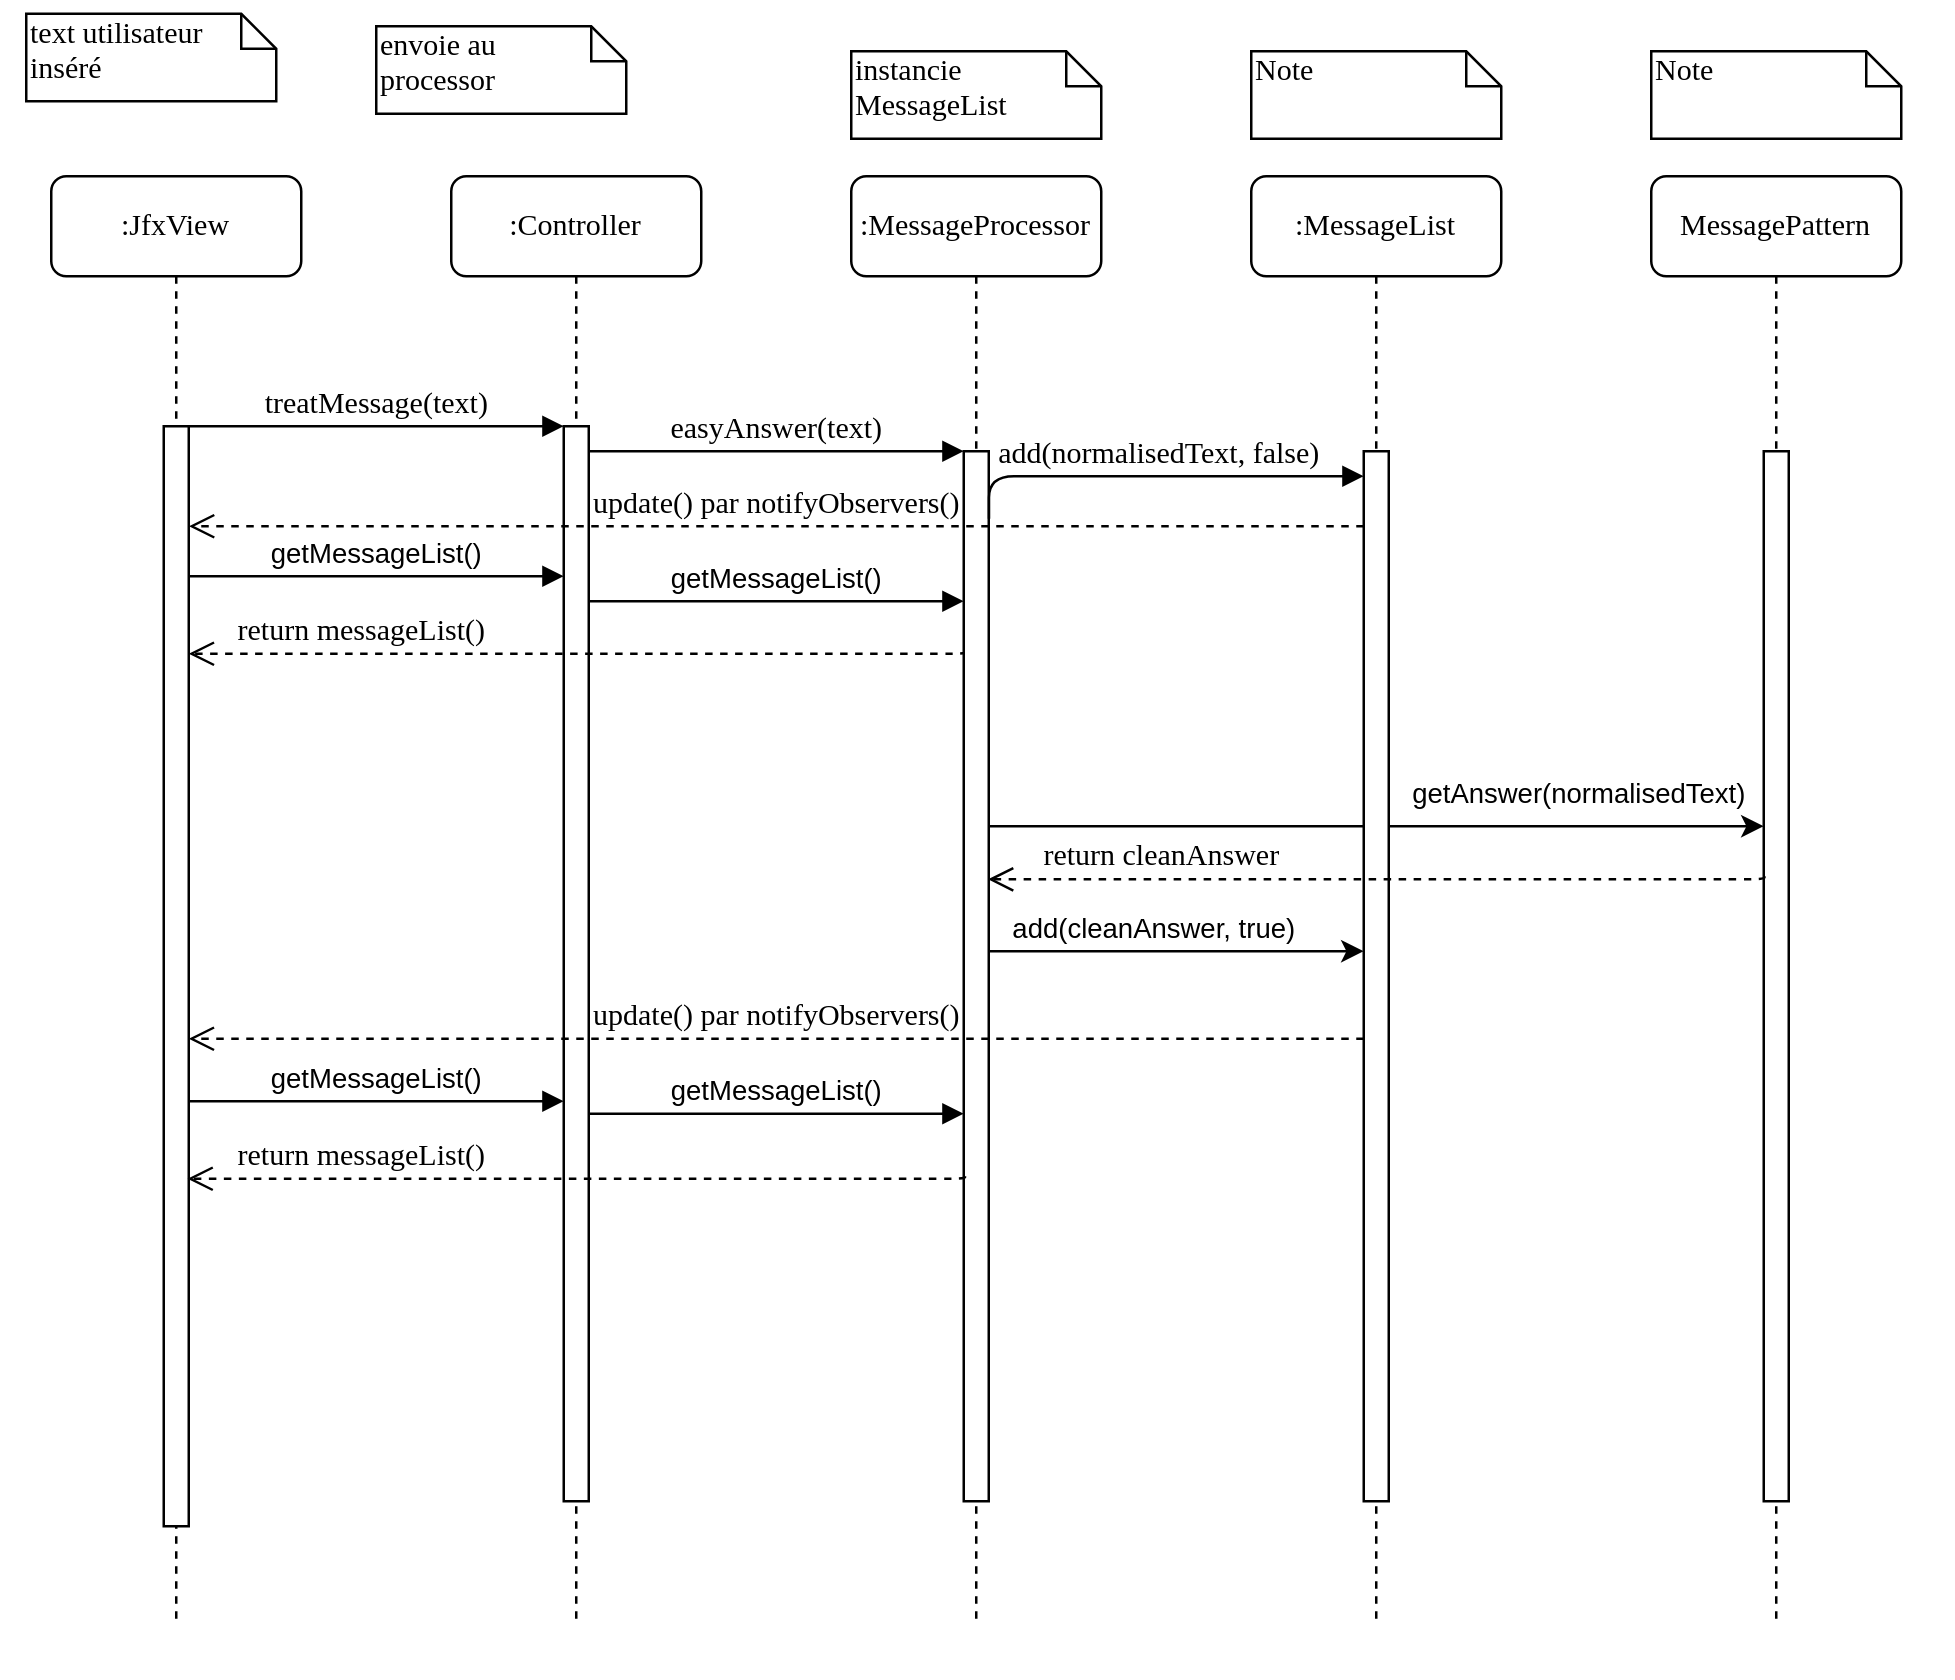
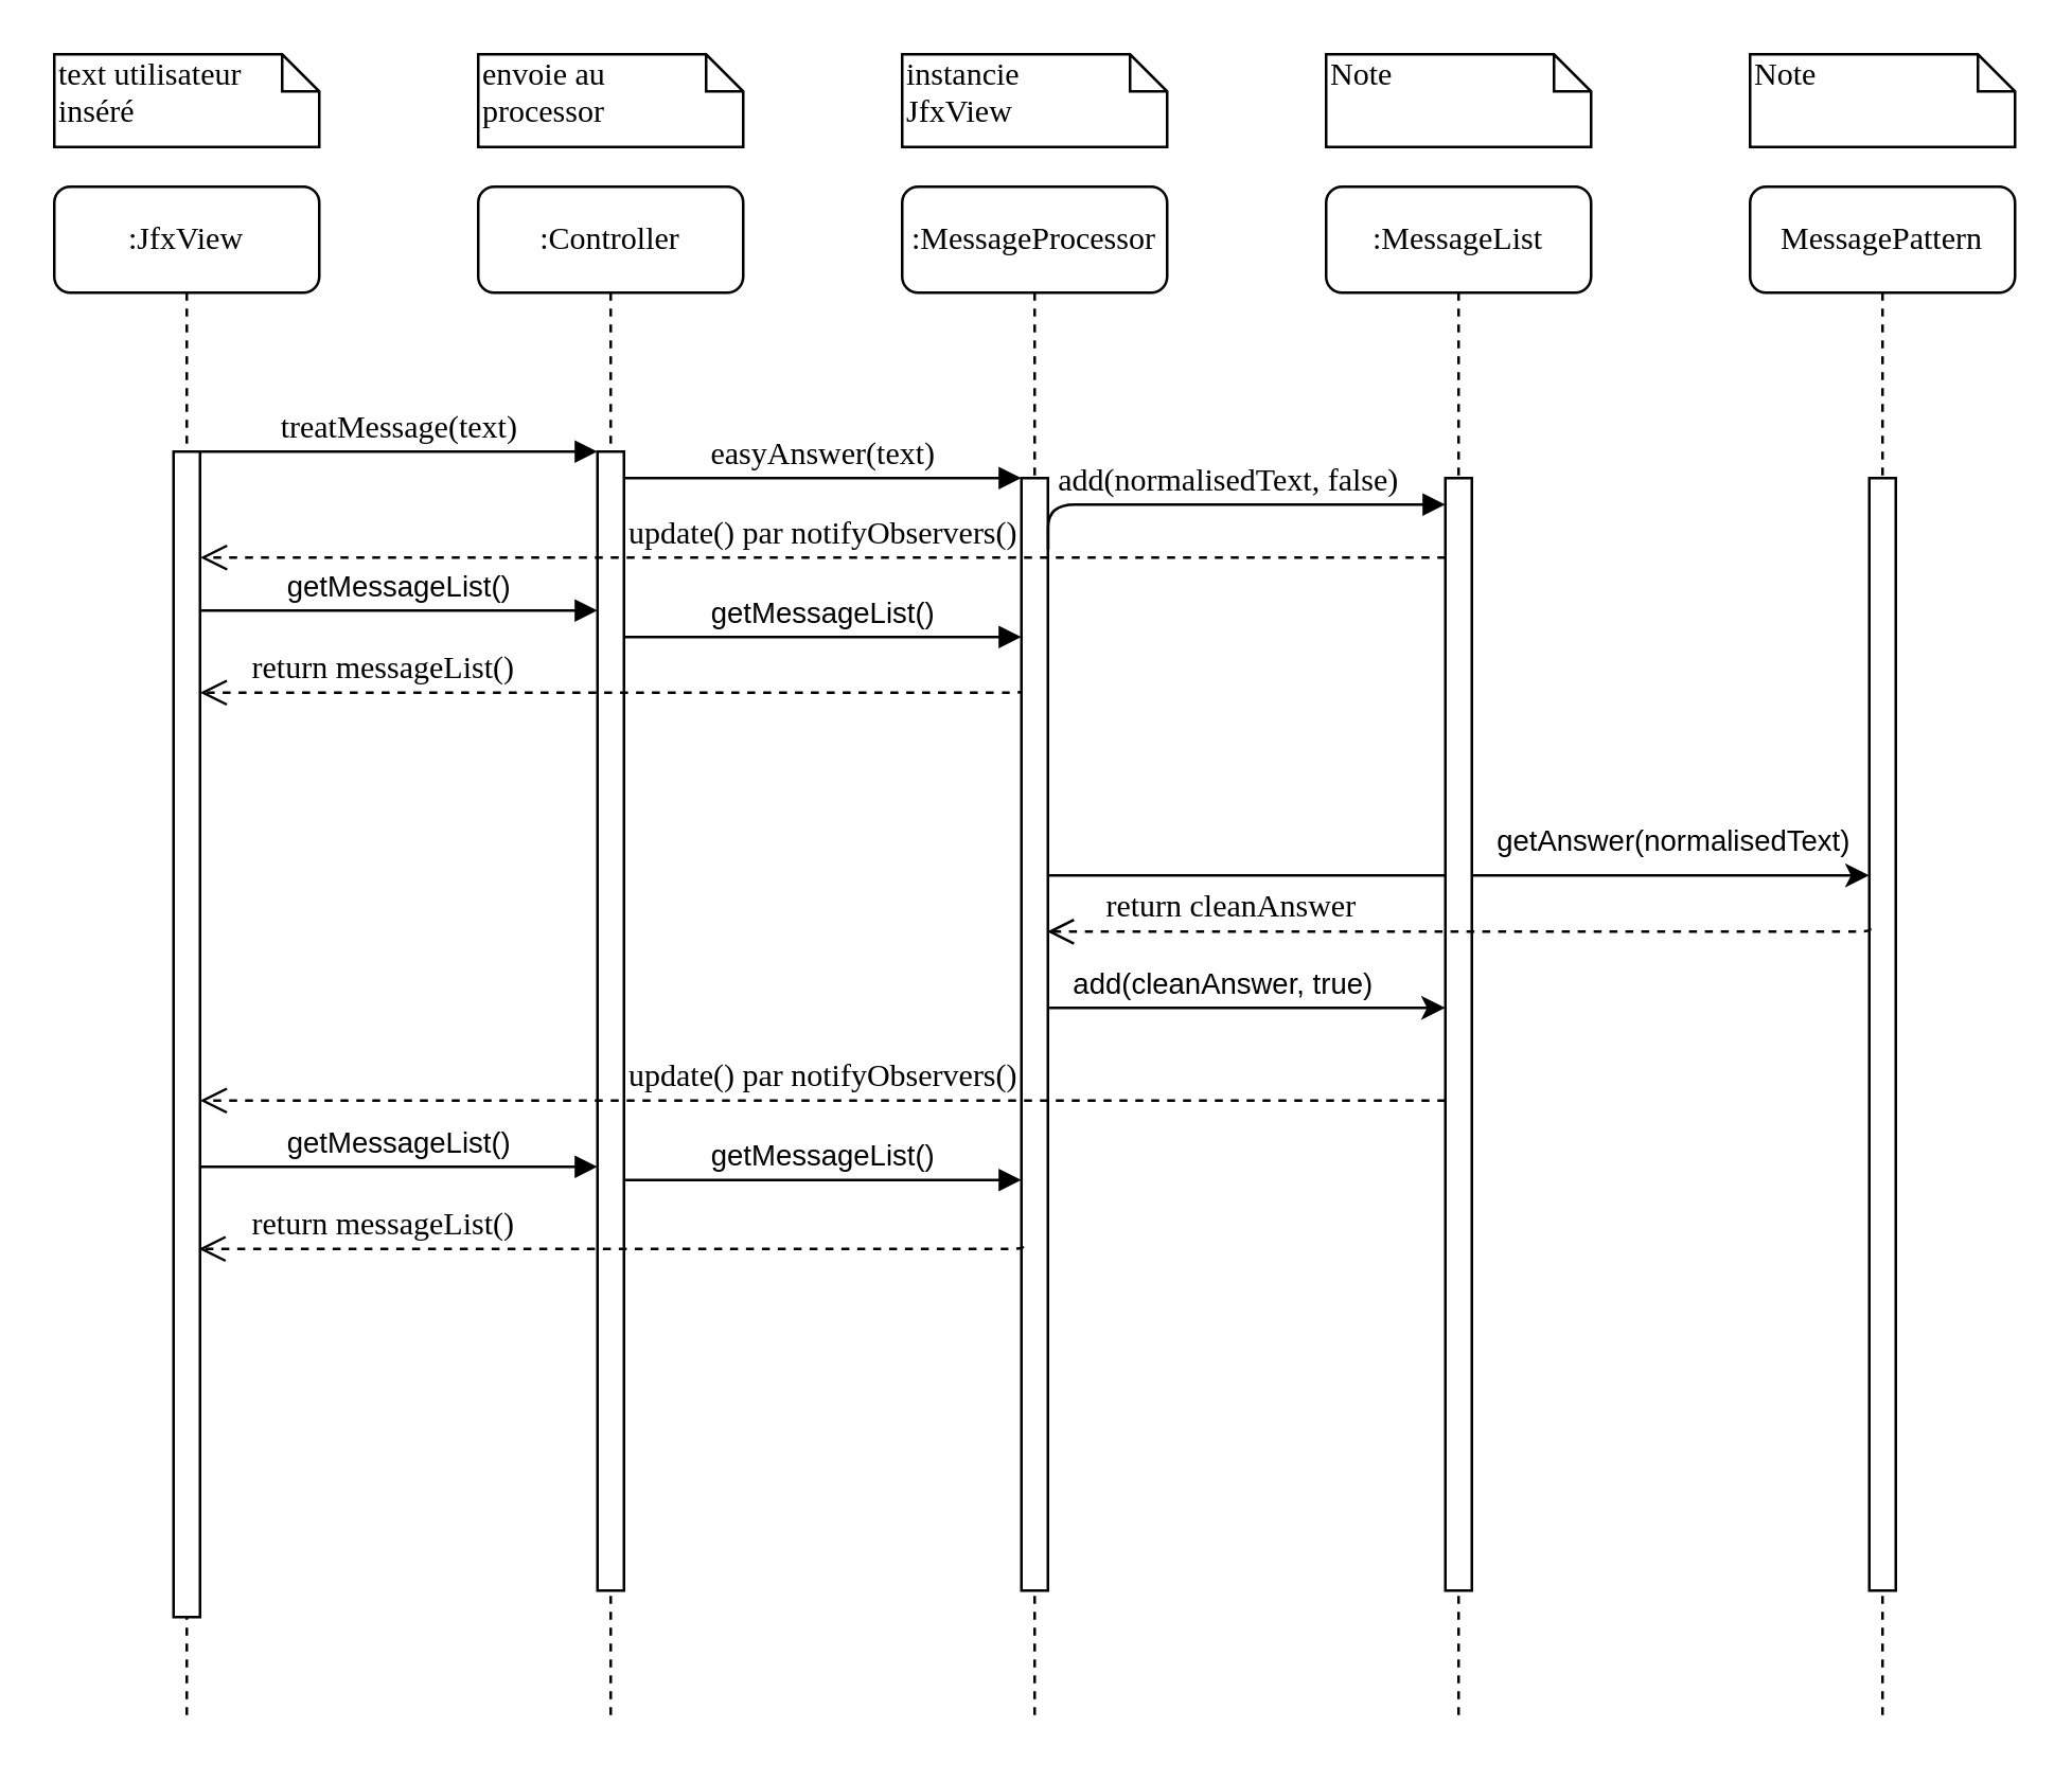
- <mxCell id="22" value="text utilisateur inséré" style="shape=note;whiteSpace=wrap;html=1;size=14;verticalAlign=top;align=left;spacingTop=-6;rounded=0;shadow=0;comic=0;labelBackgroundColor=none;strokeWidth=1;fontFamily=Verdana;fontSize=12" parent="1" vertex="1"><mxGeometry x="10" y="5" width="100" height="35" as="geometry" /></mxCell>
+ <mxCell id="22" value="text utilisateur inséré" style="shape=note;whiteSpace=wrap;html=1;size=14;verticalAlign=top;align=left;spacingTop=-6;rounded=0;shadow=0;comic=0;labelBackgroundColor=none;strokeWidth=1;fontFamily=Verdana;fontSize=12" parent="1" vertex="1"><mxGeometry x="20" y="20" width="100" height="35" as="geometry" /></mxCell>
- <mxCell id="23" value="&lt;div&gt;envoie au&amp;nbsp;&lt;/div&gt;&lt;div&gt;processor&lt;/div&gt;" style="shape=note;whiteSpace=wrap;html=1;size=14;verticalAlign=top;align=left;spacingTop=-6;rounded=0;shadow=0;comic=0;labelBackgroundColor=none;strokeWidth=1;fontFamily=Verdana;fontSize=12" parent="1" vertex="1"><mxGeometry x="150" y="10" width="100" height="35" as="geometry" /></mxCell>
+ <mxCell id="23" value="&lt;div&gt;envoie au&amp;nbsp;&lt;/div&gt;&lt;div&gt;processor&lt;/div&gt;" style="shape=note;whiteSpace=wrap;html=1;size=14;verticalAlign=top;align=left;spacingTop=-6;rounded=0;shadow=0;comic=0;labelBackgroundColor=none;strokeWidth=1;fontFamily=Verdana;fontSize=12" parent="1" vertex="1"><mxGeometry x="180" y="20" width="100" height="35" as="geometry" /></mxCell>
- <mxCell id="24" value="&lt;div&gt;instancie&lt;/div&gt;&lt;div&gt;MessageList&lt;br&gt;&lt;/div&gt;" style="shape=note;whiteSpace=wrap;html=1;size=14;verticalAlign=top;align=left;spacingTop=-6;rounded=0;shadow=0;comic=0;labelBackgroundColor=none;strokeWidth=1;fontFamily=Verdana;fontSize=12" parent="1" vertex="1"><mxGeometry x="340" y="20" width="100" height="35" as="geometry" /></mxCell>
+ <mxCell id="24" value="&lt;div&gt;instancie&lt;/div&gt;&lt;div&gt;JfxView&lt;br&gt;&lt;/div&gt;" style="shape=note;whiteSpace=wrap;html=1;size=14;verticalAlign=top;align=left;spacingTop=-6;rounded=0;shadow=0;comic=0;labelBackgroundColor=none;strokeWidth=1;fontFamily=Verdana;fontSize=12" parent="1" vertex="1"><mxGeometry x="340" y="20" width="100" height="35" as="geometry" /></mxCell>
